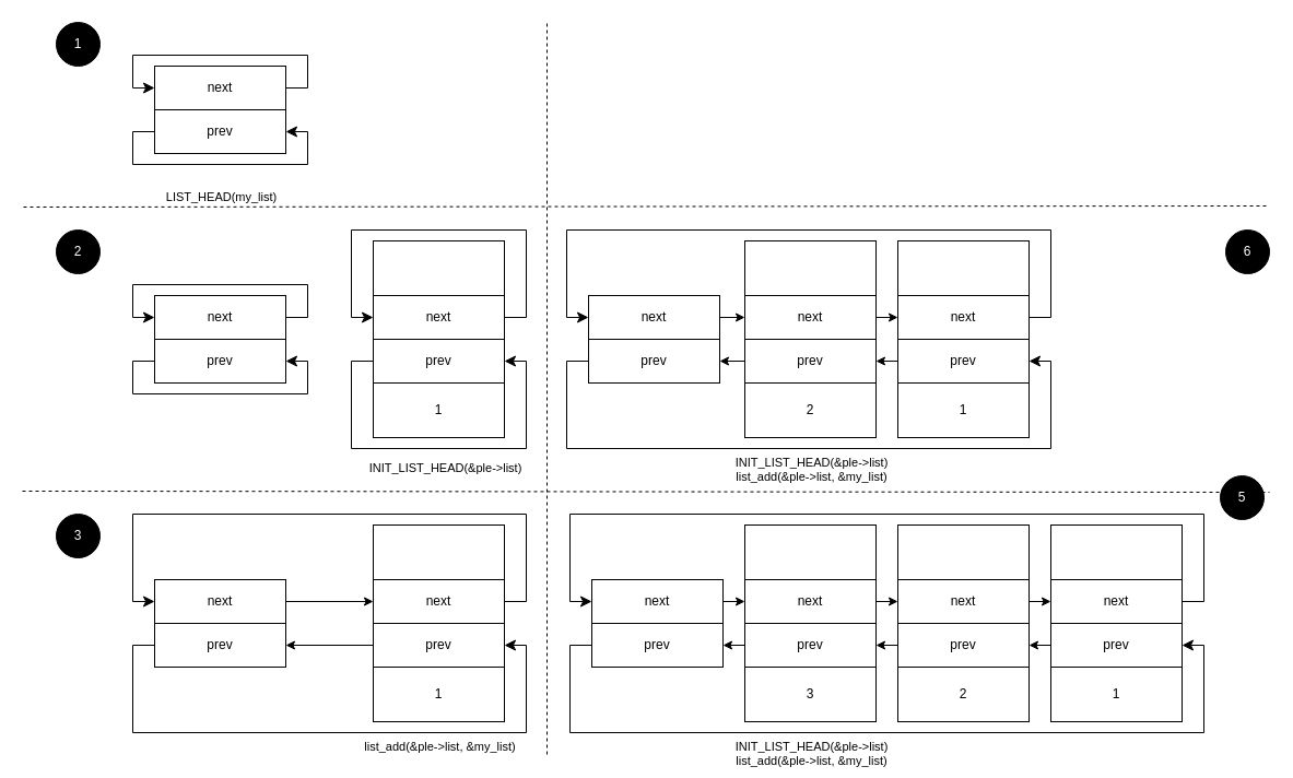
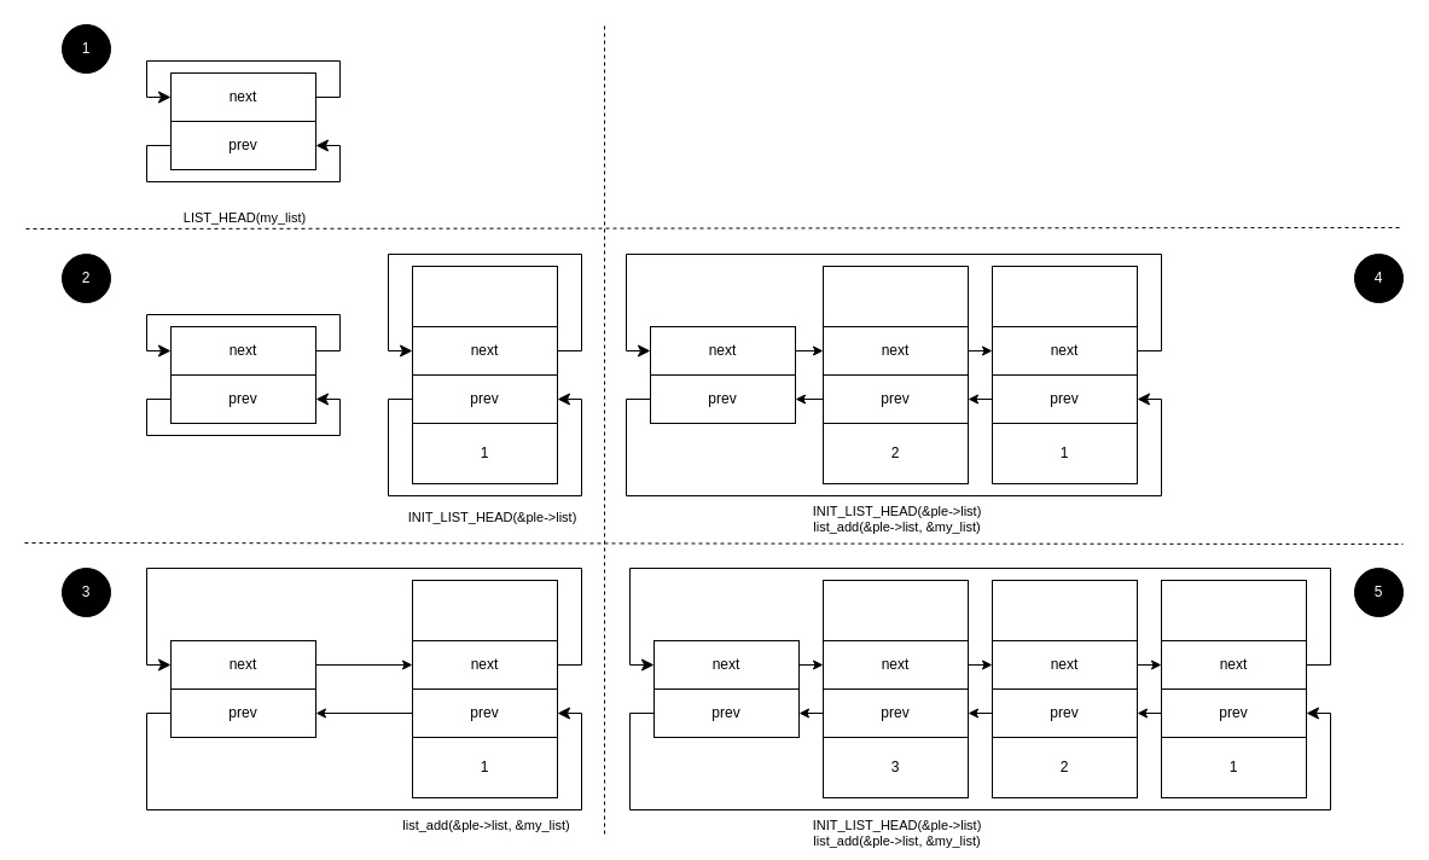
- <mxCell id="36" value="6" style="ellipse;whiteSpace=wrap;html=1;aspect=fixed;labelBackgroundColor=#000000;fontColor=#FFFFFF;fillColor=#000000;" parent="1" vertex="1"><mxGeometry x="1121" y="210" width="40" height="40" as="geometry" /></mxCell>
+ <mxCell id="36" value="4" style="ellipse;whiteSpace=wrap;html=1;aspect=fixed;labelBackgroundColor=#000000;fontColor=#FFFFFF;fillColor=#000000;" parent="1" vertex="1"><mxGeometry x="1121" y="210" width="40" height="40" as="geometry" /></mxCell>
- <mxCell id="52" value="5" style="ellipse;whiteSpace=wrap;html=1;aspect=fixed;labelBackgroundColor=#000000;fontColor=#FFFFFF;fillColor=#000000;" parent="1" vertex="1"><mxGeometry x="1116" y="435" width="40" height="40" as="geometry" /></mxCell>
+ <mxCell id="52" value="5" style="ellipse;whiteSpace=wrap;html=1;aspect=fixed;labelBackgroundColor=#000000;fontColor=#FFFFFF;fillColor=#000000;" parent="1" vertex="1"><mxGeometry x="1121" y="470" width="40" height="40" as="geometry" /></mxCell>
